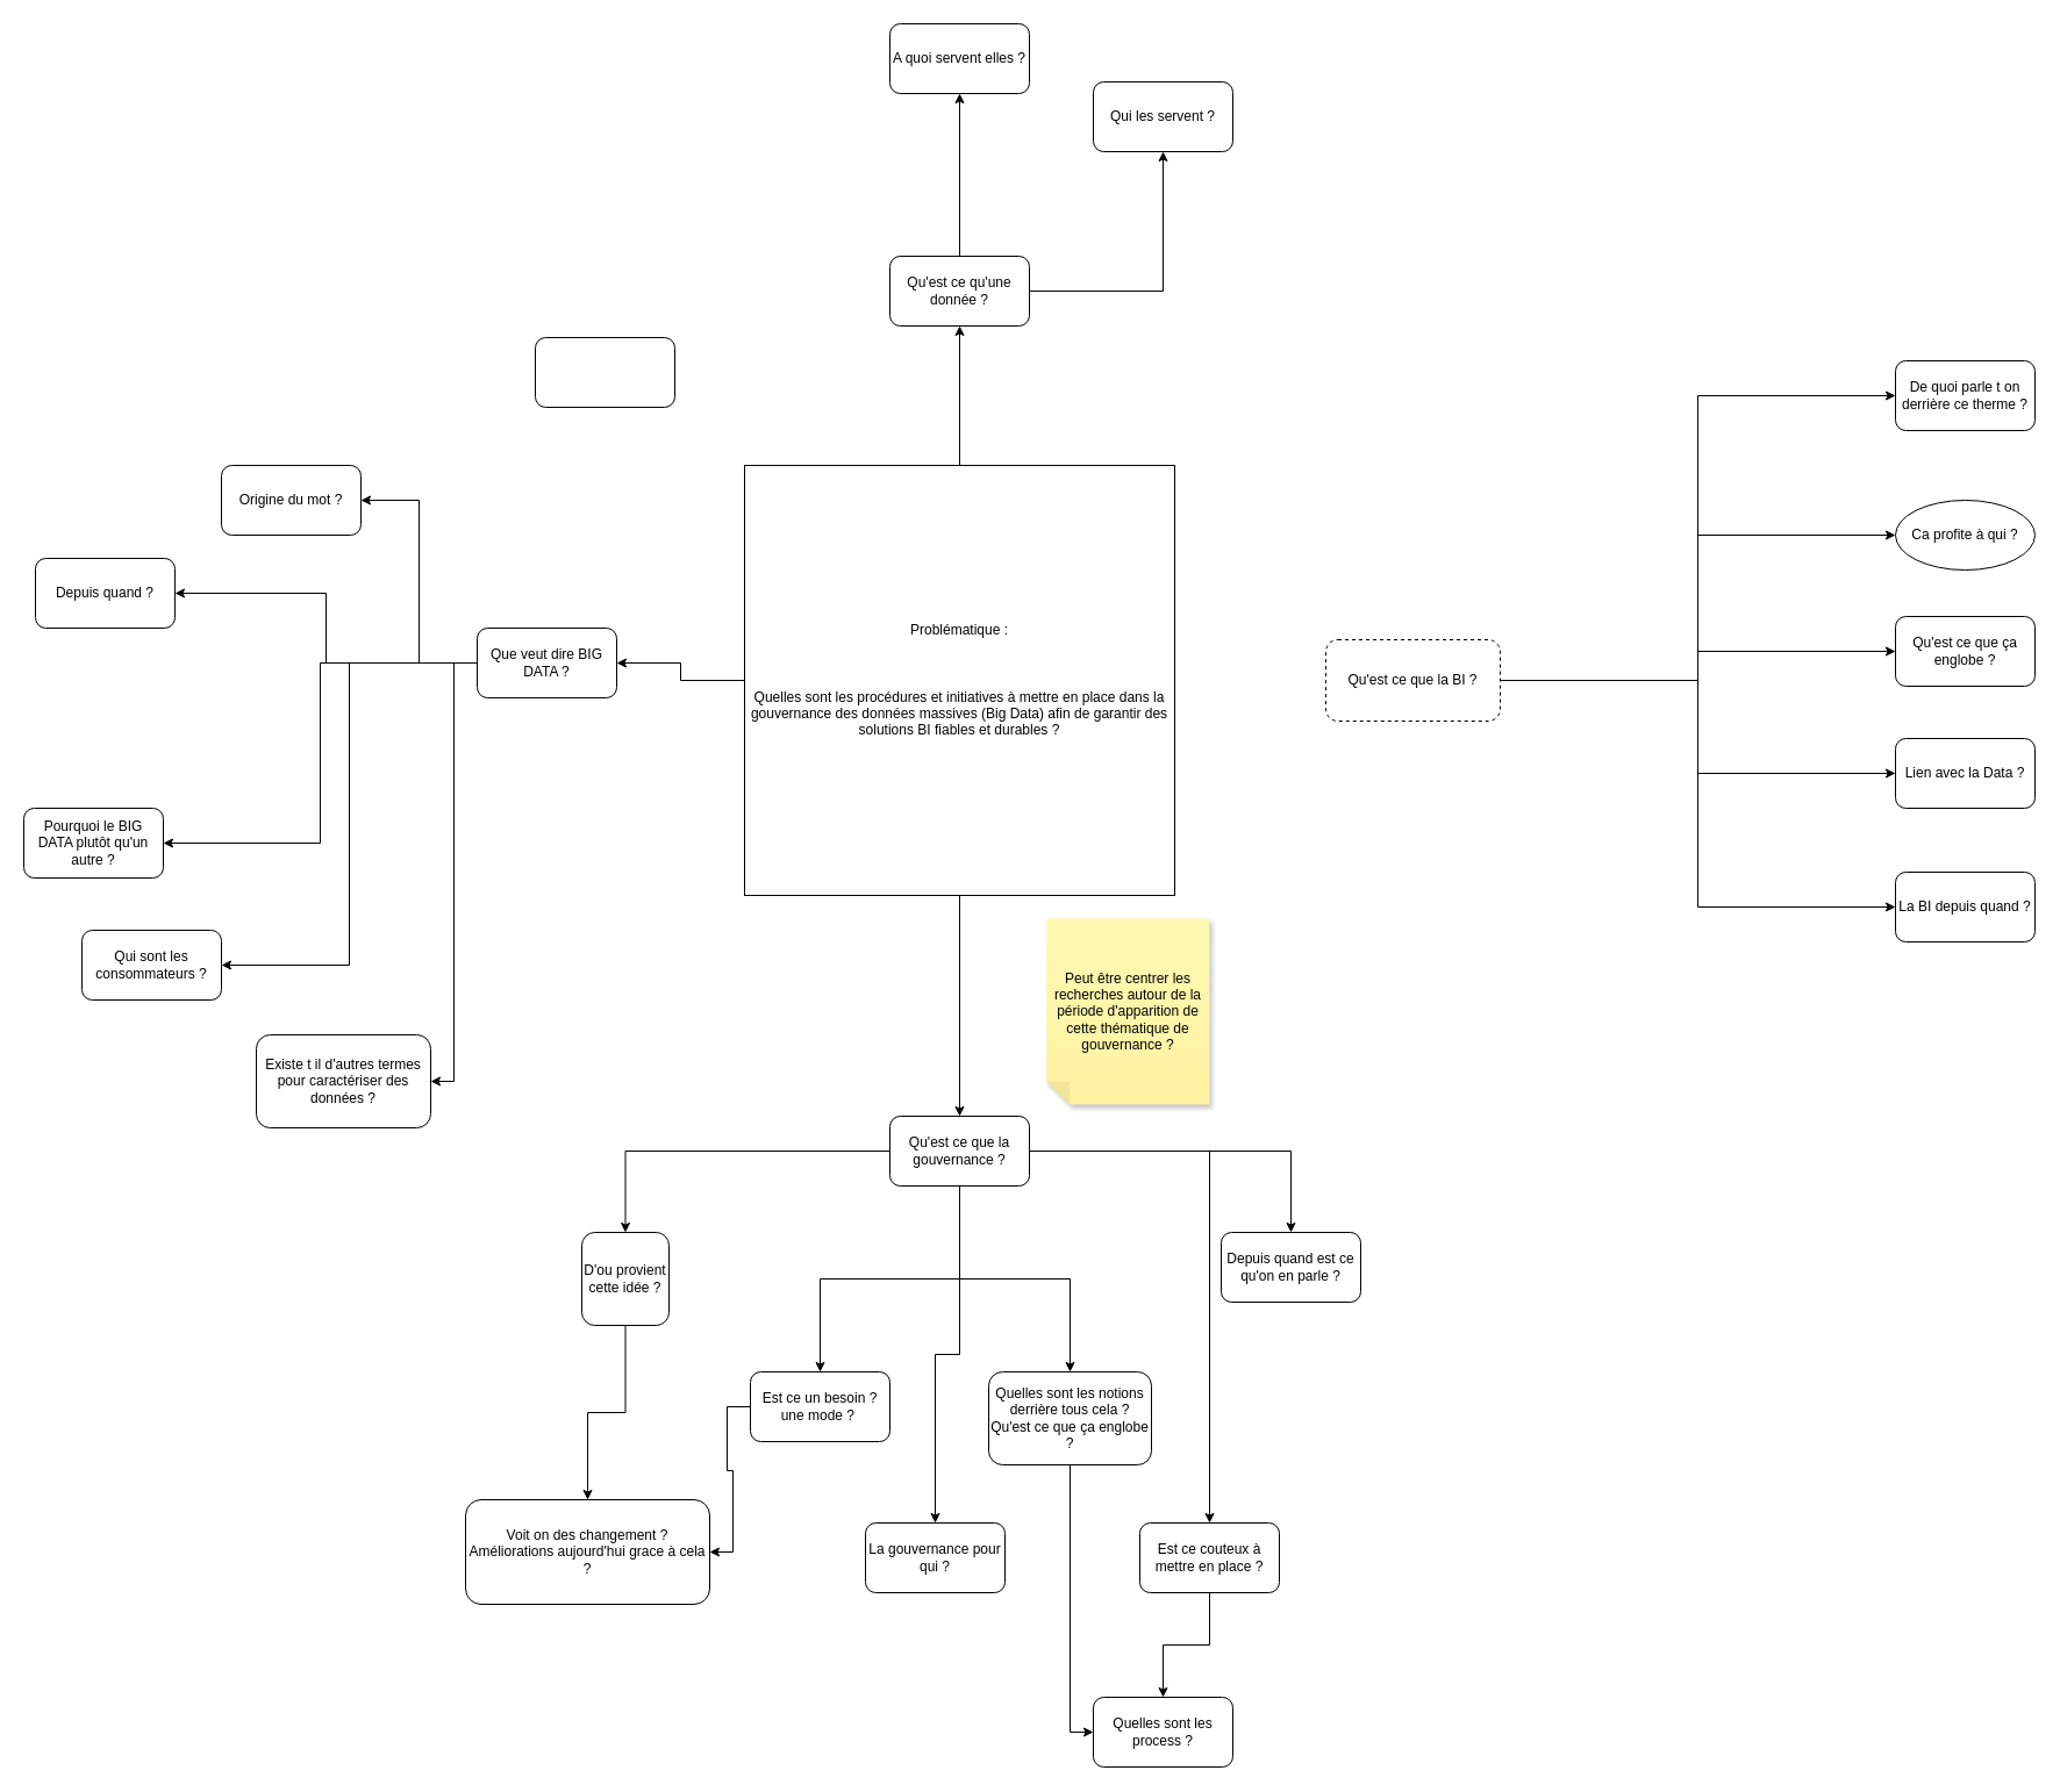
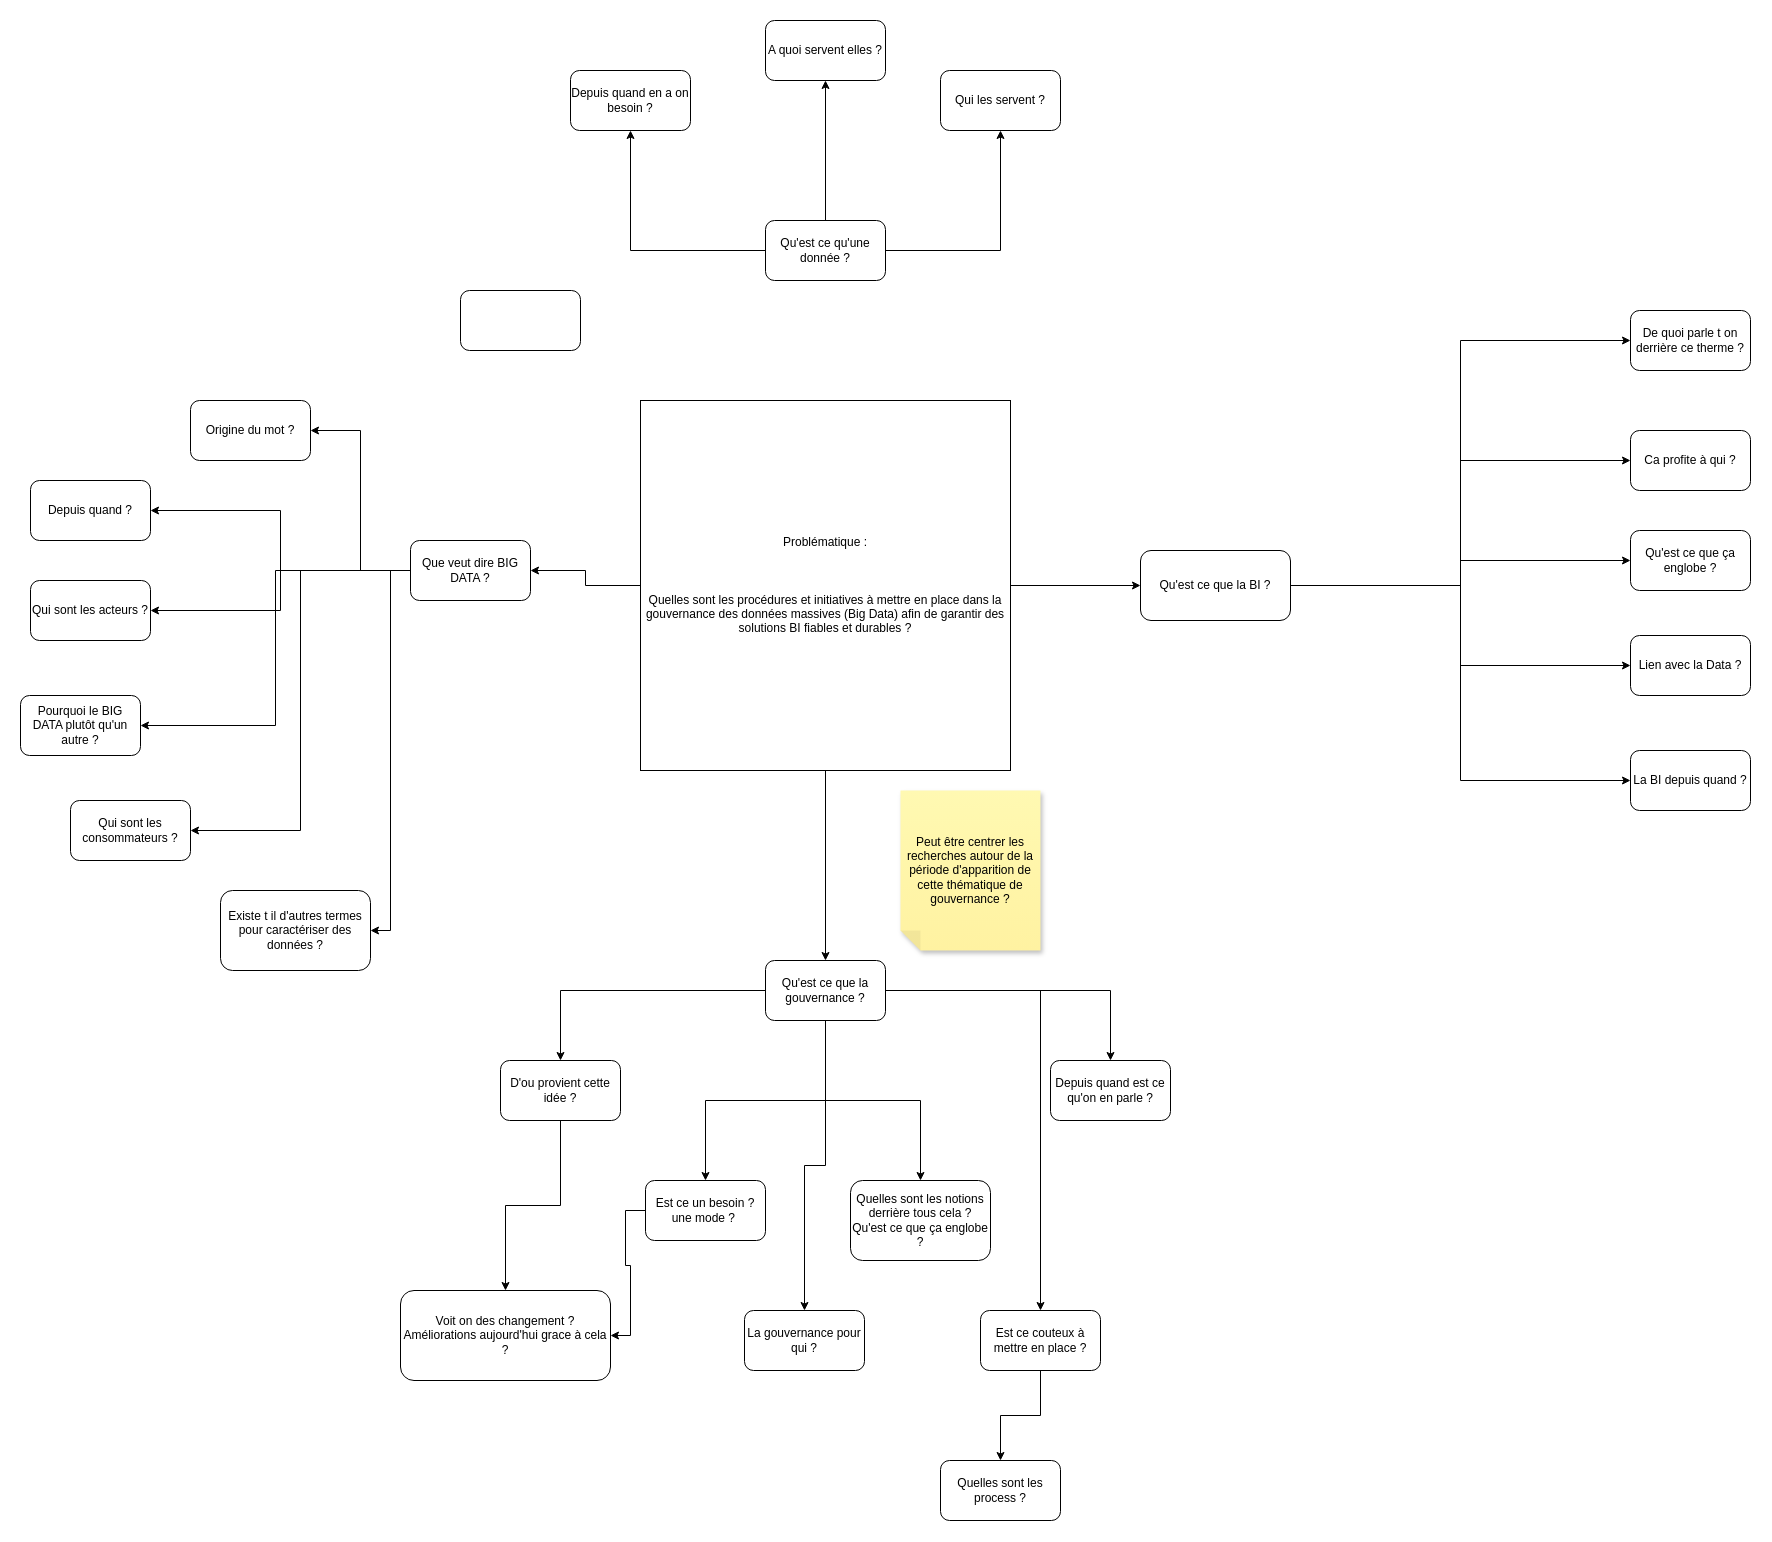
+ <mxCell id="13" value="Depuis quand en a on besoin ?" style="rounded=1;whiteSpace=wrap;html=1;fillColor=light-dark(#FFFFFF,#009999);" vertex="1" parent="1"><mxGeometry x="570" y="70" width="120" height="60" as="geometry" /></mxCell>
+ <mxCell id="9" style="edgeStyle=orthogonalEdgeStyle;rounded=0;orthogonalLoop=1;jettySize=auto;html=1;" edge="1" parent="1" source="10" target="13"><mxGeometry relative="1" as="geometry" /></mxCell>
- <mxCell id="2" style="edgeStyle=orthogonalEdgeStyle;rounded=0;orthogonalLoop=1;jettySize=auto;html=1;entryX=0.5;entryY=1;entryDx=0;entryDy=0;" edge="1" parent="1" source="6" target="10"><mxGeometry relative="1" as="geometry" /></mxCell>
- <mxCell id="58" value="Ca profite à qui ?" style="ellipse;whiteSpace=wrap;html=1;fillColor=light-dark(#FFFFFF,#99004D);" vertex="1" parent="1"><mxGeometry x="1630" y="430" width="120" height="60" as="geometry" /></mxCell>
+ <mxCell id="58" value="Ca profite à qui ?" style="rounded=1;whiteSpace=wrap;html=1;fillColor=light-dark(#FFFFFF,#99004D);" vertex="1" parent="1"><mxGeometry x="1630" y="430" width="120" height="60" as="geometry" /></mxCell>
+ <mxCell id="5" style="edgeStyle=orthogonalEdgeStyle;rounded=0;orthogonalLoop=1;jettySize=auto;html=1;entryX=0;entryY=0.5;entryDx=0;entryDy=0;" edge="1" parent="1" source="6" target="53"><mxGeometry relative="1" as="geometry" /></mxCell>
- <mxCell id="53" value="Qu'est ce que la BI ?" style="rounded=1;whiteSpace=wrap;html=1;fillColor=light-dark(#FFFFFF,#99004D);dashed=1;" vertex="1" parent="1"><mxGeometry x="1140" y="550" width="150" height="70" as="geometry" /></mxCell>
+ <mxCell id="53" value="Qu'est ce que la BI ?" style="rounded=1;whiteSpace=wrap;html=1;fillColor=light-dark(#FFFFFF,#99004D);" vertex="1" parent="1"><mxGeometry x="1140" y="550" width="150" height="70" as="geometry" /></mxCell>
+ <mxCell id="24" value="Qui sont les acteurs ?" style="rounded=1;whiteSpace=wrap;html=1;fillColor=light-dark(#FFFFFF,#999900);" vertex="1" parent="1"><mxGeometry x="30" y="580" width="120" height="60" as="geometry" /></mxCell>
+ <mxCell id="17" style="edgeStyle=orthogonalEdgeStyle;rounded=0;orthogonalLoop=1;jettySize=auto;html=1;entryX=1;entryY=0.5;entryDx=0;entryDy=0;" edge="1" parent="1" source="21" target="24"><mxGeometry relative="1" as="geometry" /></mxCell>
- <mxCell id="36" value="D'ou provient cette idée ?" style="rounded=1;whiteSpace=wrap;html=1;fillColor=light-dark(#FFFFFF,#004C99);" vertex="1" parent="1"><mxGeometry x="500" y="1060" width="75" height="80" as="geometry" /></mxCell>
+ <mxCell id="36" value="D'ou provient cette idée ?" style="rounded=1;whiteSpace=wrap;html=1;fillColor=light-dark(#FFFFFF,#004C99);" vertex="1" parent="1"><mxGeometry x="500" y="1060" width="120" height="60" as="geometry" /></mxCell>
- <mxCell id="45" style="edgeStyle=orthogonalEdgeStyle;rounded=0;orthogonalLoop=1;jettySize=auto;html=1;entryX=0;entryY=0.5;entryDx=0;entryDy=0;" edge="1" parent="1" source="39" target="44"><mxGeometry relative="1" as="geometry"><mxPoint x="870" y="1490" as="targetPoint" /></mxGeometry></mxCell>
